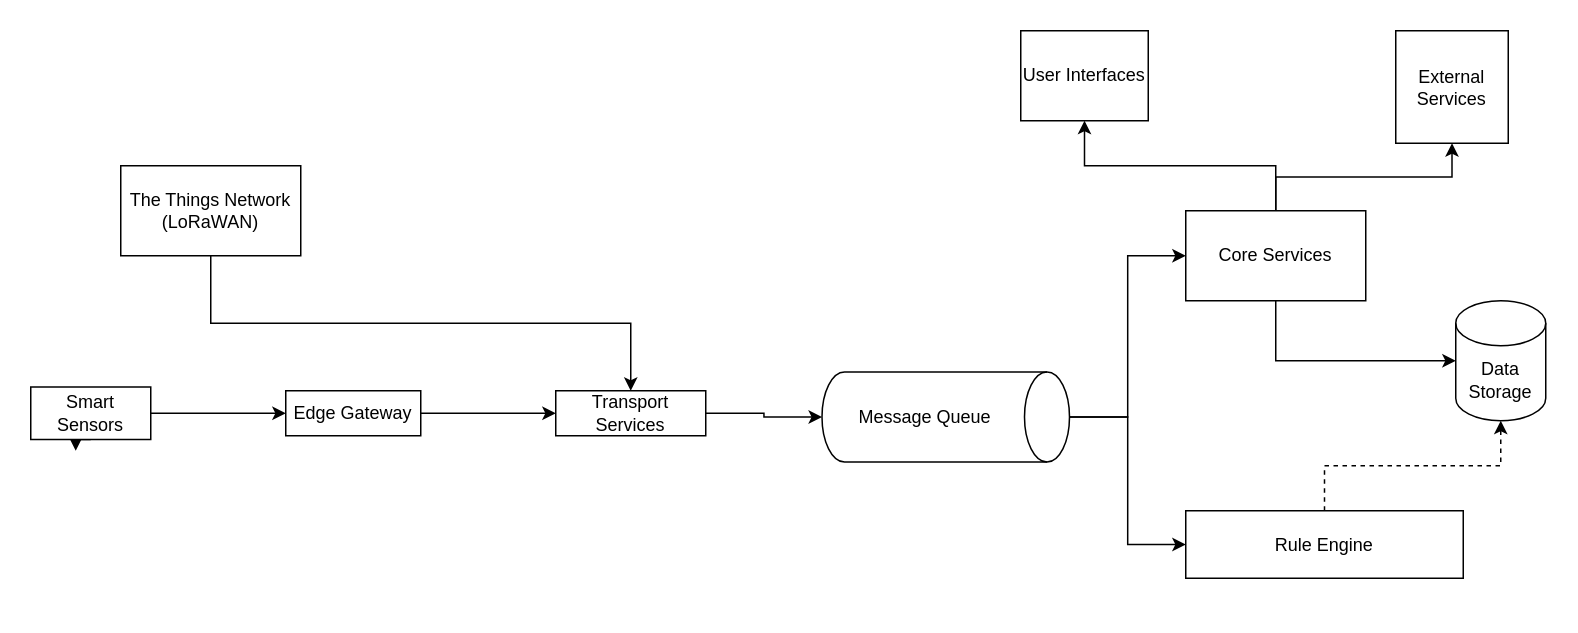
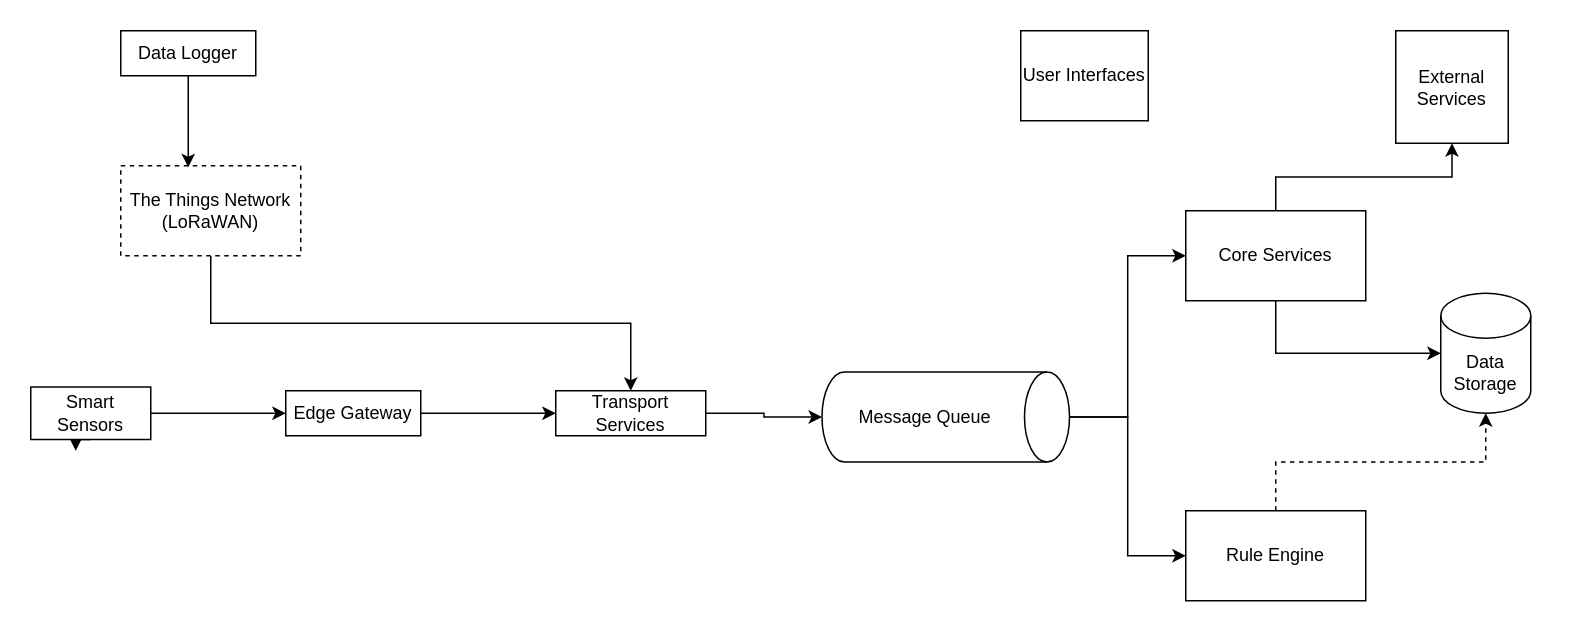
+ <mxCell id="21" value="Data Logger" style="rounded=0;whiteSpace=wrap;html=1;verticalAlign=middle;" vertex="1" parent="1"><mxGeometry x="80" y="20" width="90" height="30" as="geometry" /></mxCell>
+ <mxCell id="20" style="edgeStyle=orthogonalEdgeStyle;rounded=0;orthogonalLoop=1;jettySize=auto;html=1;entryX=0.375;entryY=0.017;entryDx=0;entryDy=0;entryPerimeter=0;" edge="1" parent="1" source="21" target="17"><mxGeometry relative="1" as="geometry" /></mxCell>
- <mxCell id="9" style="edgeStyle=orthogonalEdgeStyle;rounded=0;orthogonalLoop=1;jettySize=auto;html=1;exitX=0.5;exitY=0;exitDx=0;exitDy=0;entryX=0.5;entryY=1;entryDx=0;entryDy=0;" edge="1" parent="1" source="12" target="14"><mxGeometry relative="1" as="geometry" /></mxCell>
- <mxCell id="17" value="The Things Network (LoRaWAN)" style="rounded=0;whiteSpace=wrap;html=1;verticalAlign=middle;" vertex="1" parent="1"><mxGeometry x="80" y="110" width="120" height="60" as="geometry" /></mxCell>
+ <mxCell id="17" value="The Things Network (LoRaWAN)" style="rounded=0;whiteSpace=wrap;html=1;verticalAlign=middle;dashed=1;" vertex="1" parent="1"><mxGeometry x="80" y="110" width="120" height="60" as="geometry" /></mxCell>
- <mxCell id="13" value="Data Storage" style="shape=cylinder3;whiteSpace=wrap;html=1;boundedLbl=1;backgroundOutline=1;size=15;verticalAlign=middle;" vertex="1" parent="1"><mxGeometry x="970" y="200" width="60" height="80" as="geometry" /></mxCell>
+ <mxCell id="13" value="Data Storage" style="shape=cylinder3;whiteSpace=wrap;html=1;boundedLbl=1;backgroundOutline=1;size=15;verticalAlign=middle;" vertex="1" parent="1"><mxGeometry x="960" y="195" width="60" height="80" as="geometry" /></mxCell>
- <mxCell id="8" value="Rule Engine" style="rounded=0;whiteSpace=wrap;html=1;" vertex="1" parent="1"><mxGeometry x="790" y="340" width="185" height="45" as="geometry" /></mxCell>
+ <mxCell id="8" value="Rule Engine" style="rounded=0;whiteSpace=wrap;html=1;" vertex="1" parent="1"><mxGeometry x="790" y="340" width="120" height="60" as="geometry" /></mxCell>
